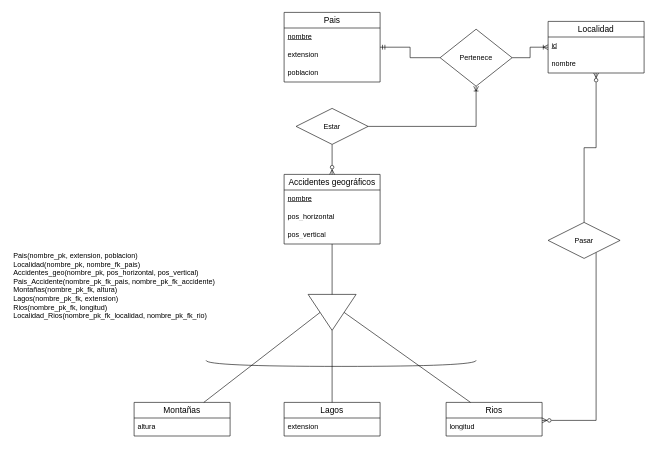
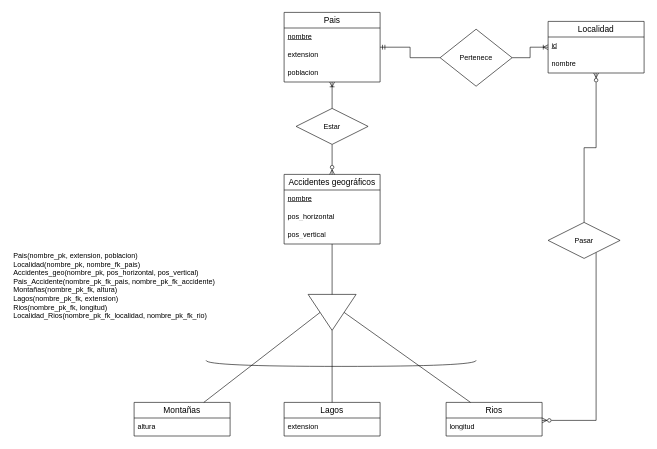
- <mxCell id="25" style="edgeStyle=orthogonalEdgeStyle;rounded=0;orthogonalLoop=1;jettySize=auto;html=1;endArrow=ERoneToMany;endFill=0;" parent="1" source="26" target="29" edge="1"><mxGeometry relative="1" as="geometry" /></mxCell>
+ <mxCell id="25" style="edgeStyle=orthogonalEdgeStyle;rounded=0;orthogonalLoop=1;jettySize=auto;html=1;endArrow=ERoneToMany;endFill=0;" parent="1" source="26" target="12" edge="1"><mxGeometry relative="1" as="geometry" /></mxCell>
